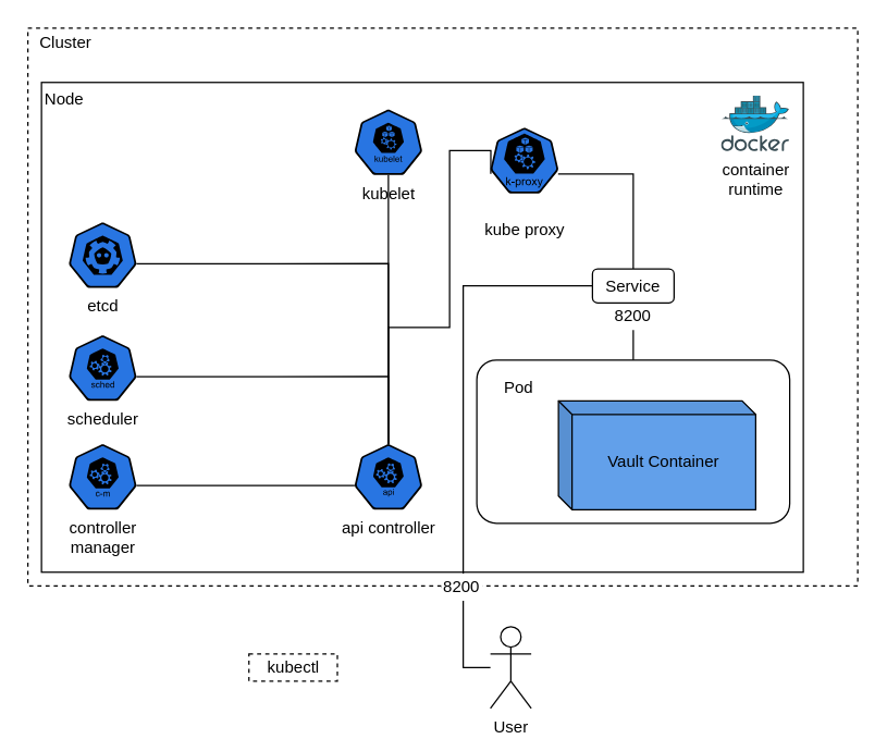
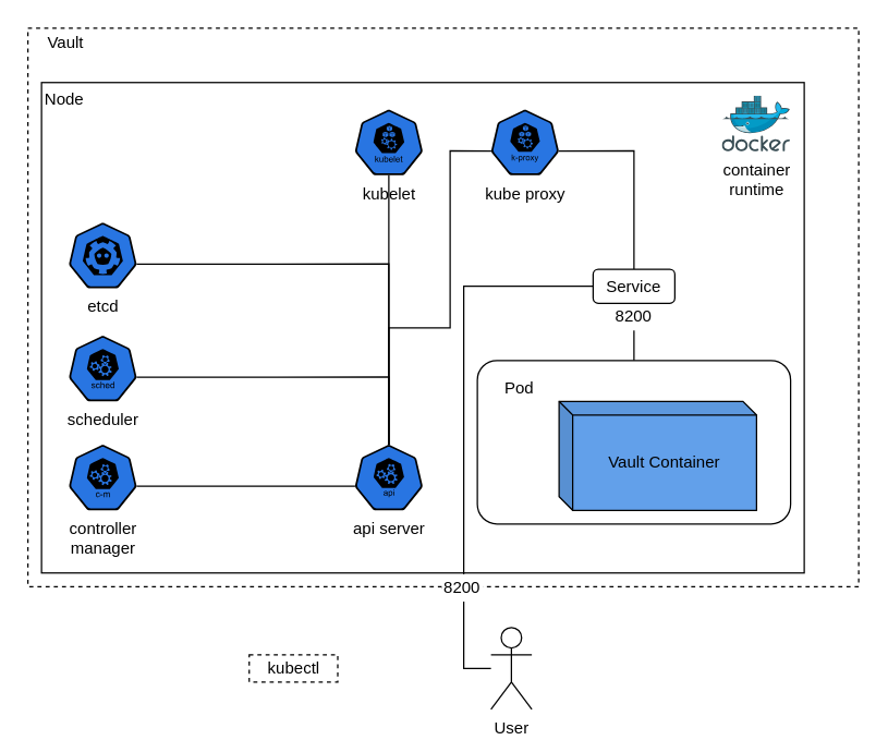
- <mxCell id="3" value="&lt;div&gt;Cluster&lt;/div&gt;" style="rounded=0;whiteSpace=wrap;html=1;fillColor=none;dashed=1;comic=0;movableLabel=0;" parent="1" vertex="1"><mxGeometry x="20" y="20" width="610" height="410" as="geometry"><mxPoint x="-277" y="-194" as="offset" /></mxGeometry></mxCell>
+ <mxCell id="3" value="&lt;div&gt;Vault&lt;/div&gt;" style="rounded=0;whiteSpace=wrap;html=1;fillColor=none;dashed=1;comic=0;movableLabel=0;" parent="1" vertex="1"><mxGeometry x="20" y="20" width="610" height="410" as="geometry"><mxPoint x="-277" y="-194" as="offset" /></mxGeometry></mxCell>
- <mxCell id="9" value="kube proxy" style="sketch=0;html=1;dashed=0;whitespace=wrap;fillColor=#2875E2;strokeColor=default;points=[[0.005,0.63,0],[0.1,0.2,0],[0.9,0.2,0],[0.5,0,0],[0.995,0.63,0],[0.72,0.99,0],[0.5,1,0],[0.28,0.99,0]];verticalLabelPosition=bottom;align=center;verticalAlign=top;shape=mxgraph.kubernetes.icon;prIcon=k_proxy" parent="1" vertex="1"><mxGeometry x="360" y="80" width="50" height="75" as="geometry" /></mxCell>
+ <mxCell id="9" value="kube proxy" style="sketch=0;html=1;dashed=0;whitespace=wrap;fillColor=#2875E2;strokeColor=default;points=[[0.005,0.63,0],[0.1,0.2,0],[0.9,0.2,0],[0.5,0,0],[0.995,0.63,0],[0.72,0.99,0],[0.5,1,0],[0.28,0.99,0]];verticalLabelPosition=bottom;align=center;verticalAlign=top;shape=mxgraph.kubernetes.icon;prIcon=k_proxy" parent="1" vertex="1"><mxGeometry x="360" y="80" width="50" height="48" as="geometry" /></mxCell>
- <mxCell id="10" value="api controller" style="sketch=0;html=1;dashed=0;whitespace=wrap;fillColor=#2875E2;strokeColor=default;points=[[0.005,0.63,0],[0.1,0.2,0],[0.9,0.2,0],[0.5,0,0],[0.995,0.63,0],[0.72,0.99,0],[0.5,1,0],[0.28,0.99,0]];verticalLabelPosition=bottom;align=center;verticalAlign=top;shape=mxgraph.kubernetes.icon;prIcon=api" parent="1" vertex="1"><mxGeometry x="260" y="326" width="50" height="48" as="geometry" /></mxCell>
+ <mxCell id="10" value="api server" style="sketch=0;html=1;dashed=0;whitespace=wrap;fillColor=#2875E2;strokeColor=default;points=[[0.005,0.63,0],[0.1,0.2,0],[0.9,0.2,0],[0.5,0,0],[0.995,0.63,0],[0.72,0.99,0],[0.5,1,0],[0.28,0.99,0]];verticalLabelPosition=bottom;align=center;verticalAlign=top;shape=mxgraph.kubernetes.icon;prIcon=api" parent="1" vertex="1"><mxGeometry x="260" y="326" width="50" height="48" as="geometry" /></mxCell>
